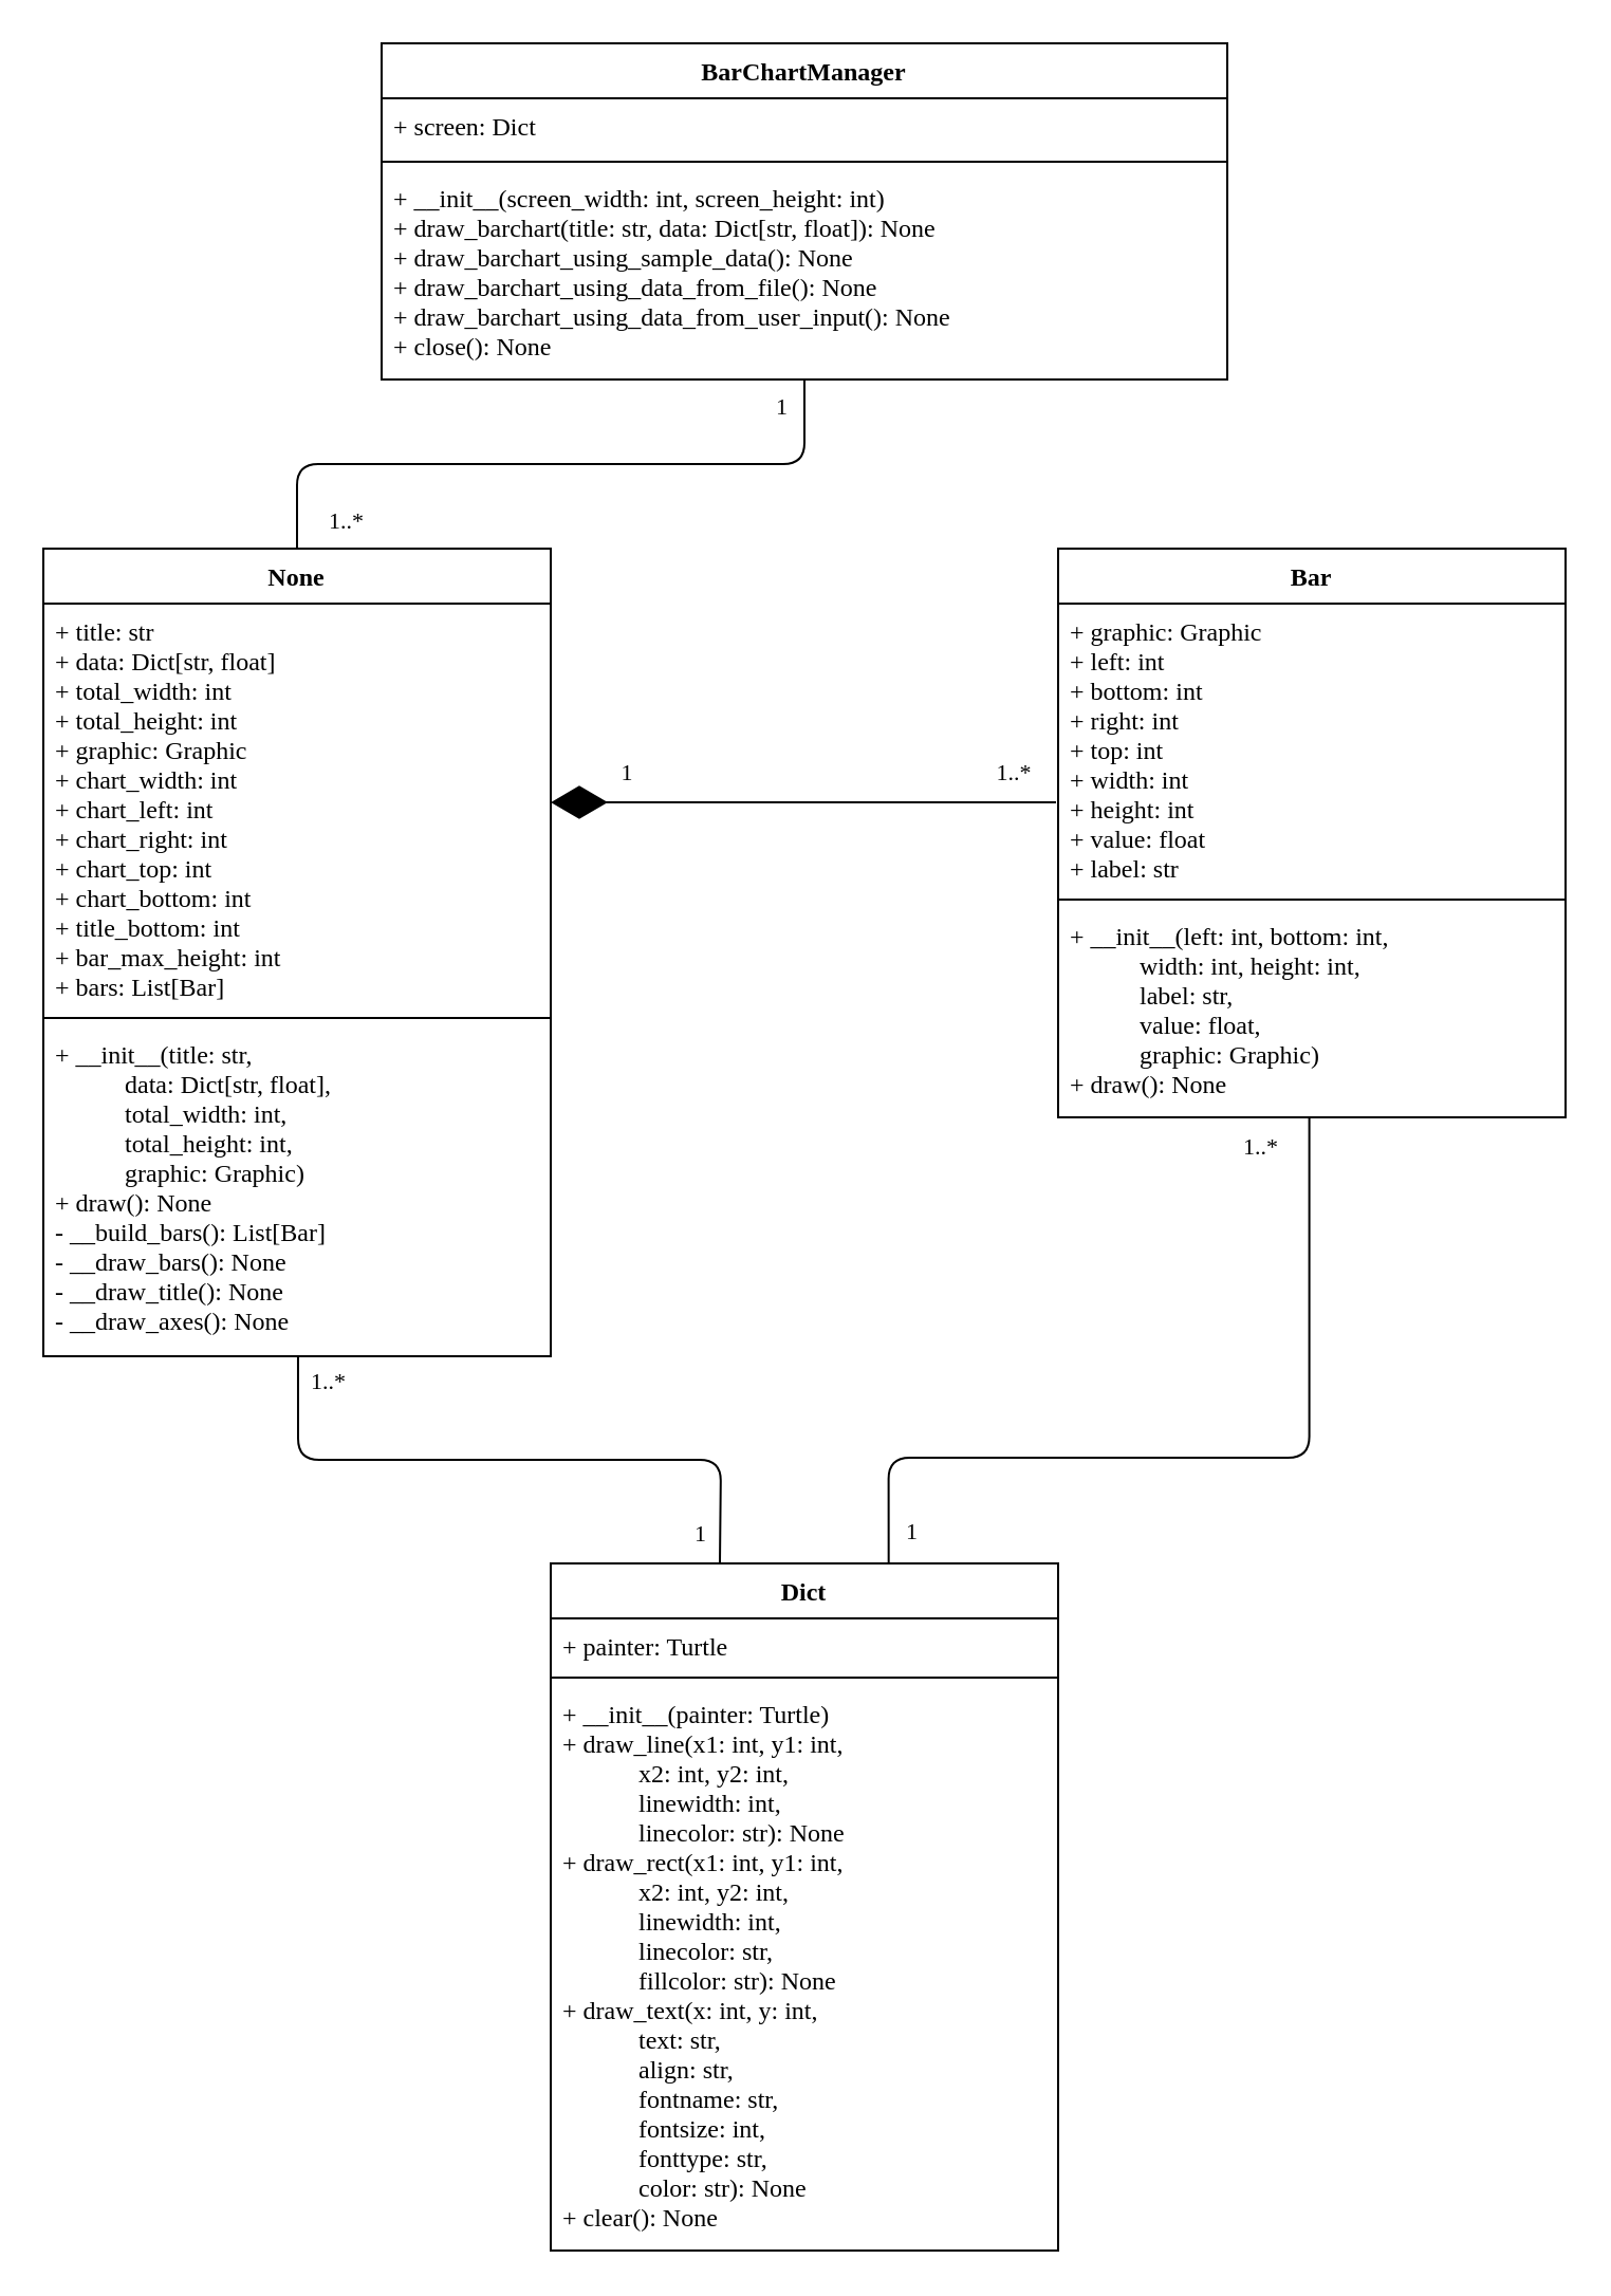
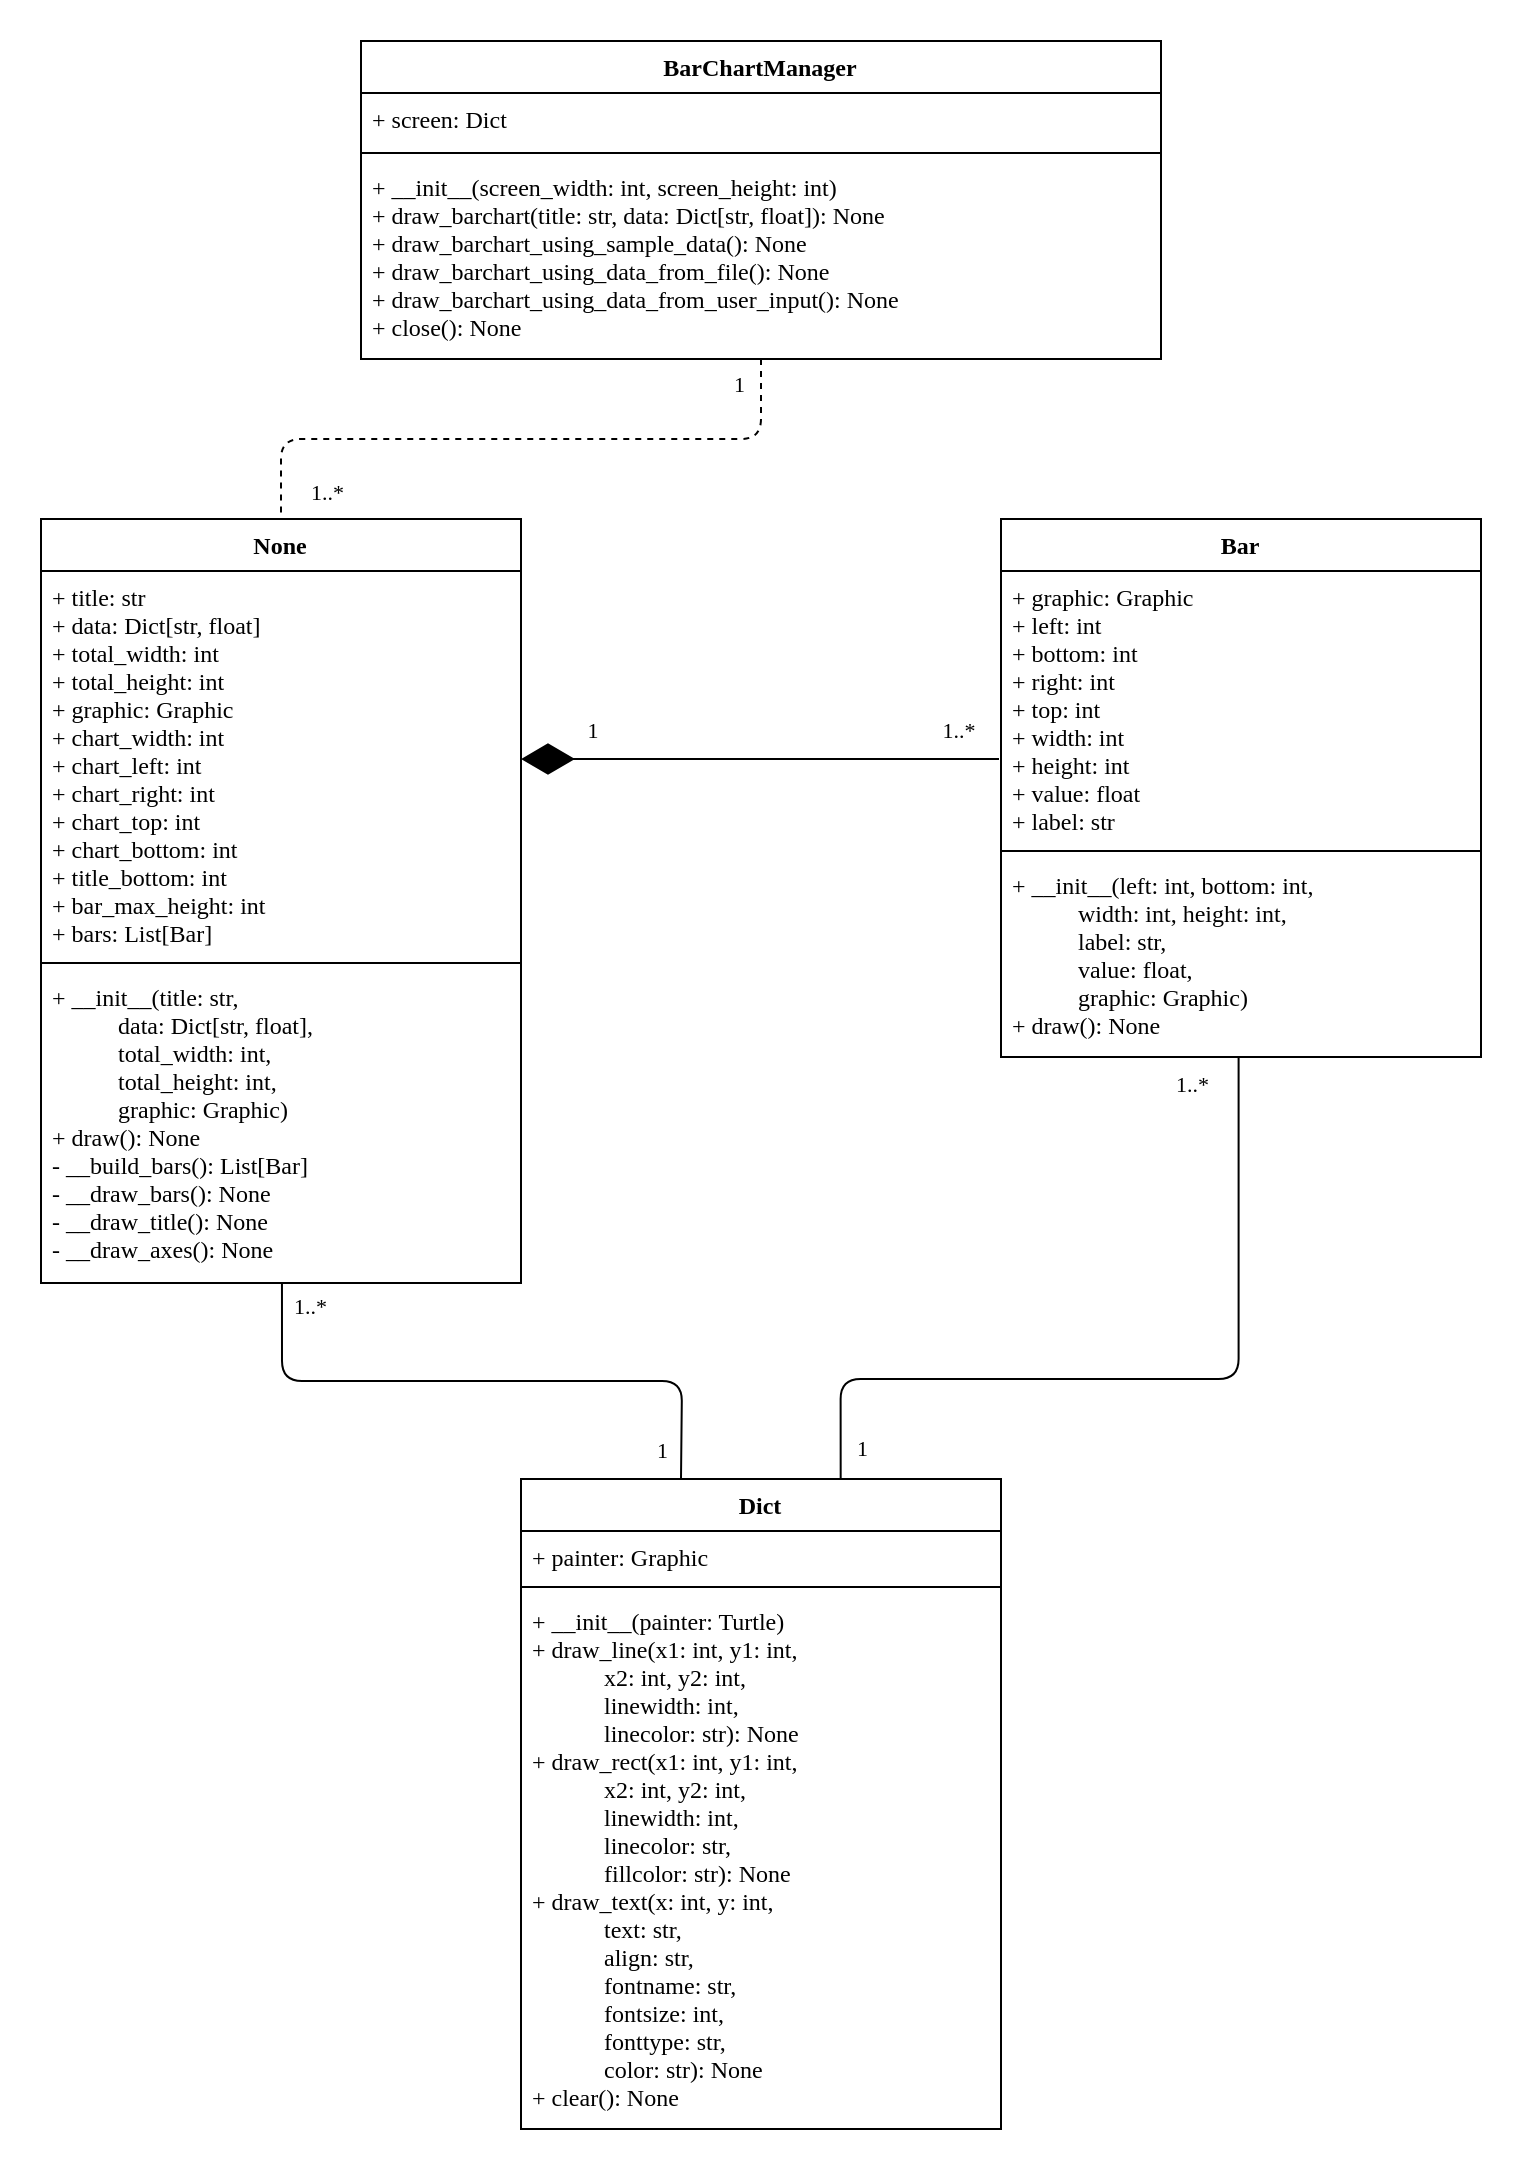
- <mxCell id="24" value="" style="endArrow=none;html=1;edgeStyle=orthogonalEdgeStyle;rounded=1;shadow=0;fontFamily=Consolas;strokeColor=default;jumpStyle=none;entryX=0.5;entryY=0;entryDx=0;entryDy=0;exitX=0.5;exitY=1;exitDx=0;exitDy=0;" edge="1" parent="1" source="14" target="10"><mxGeometry relative="1" as="geometry"><mxPoint x="370" y="199" as="sourcePoint" /><mxPoint x="150" y="169" as="targetPoint" /></mxGeometry></mxCell>
+ <mxCell id="24" value="" style="endArrow=none;html=1;edgeStyle=orthogonalEdgeStyle;rounded=1;shadow=0;fontFamily=Consolas;strokeColor=default;jumpStyle=none;entryX=0.5;entryY=0;entryDx=0;entryDy=0;exitX=0.5;exitY=1;exitDx=0;exitDy=0;dashed=1;" edge="1" parent="1" source="14" target="10"><mxGeometry relative="1" as="geometry"><mxPoint x="370" y="199" as="sourcePoint" /><mxPoint x="150" y="169" as="targetPoint" /></mxGeometry></mxCell>
- <mxCell id="3" value="+ painter: Turtle" style="text;strokeColor=none;fillColor=none;align=left;verticalAlign=top;spacingLeft=4;spacingRight=4;overflow=hidden;rotatable=0;points=[[0,0.5],[1,0.5]];portConstraint=eastwest;fontFamily=Consolas;shadow=0;spacingTop=0;spacingBottom=1;rounded=0;" vertex="1" parent="2"><mxGeometry y="26" width="240" height="24" as="geometry" /></mxCell>
+ <mxCell id="3" value="+ painter: Graphic" style="text;strokeColor=none;fillColor=none;align=left;verticalAlign=top;spacingLeft=4;spacingRight=4;overflow=hidden;rotatable=0;points=[[0,0.5],[1,0.5]];portConstraint=eastwest;fontFamily=Consolas;shadow=0;spacingTop=0;spacingBottom=1;rounded=0;" vertex="1" parent="2"><mxGeometry y="26" width="240" height="24" as="geometry" /></mxCell>
